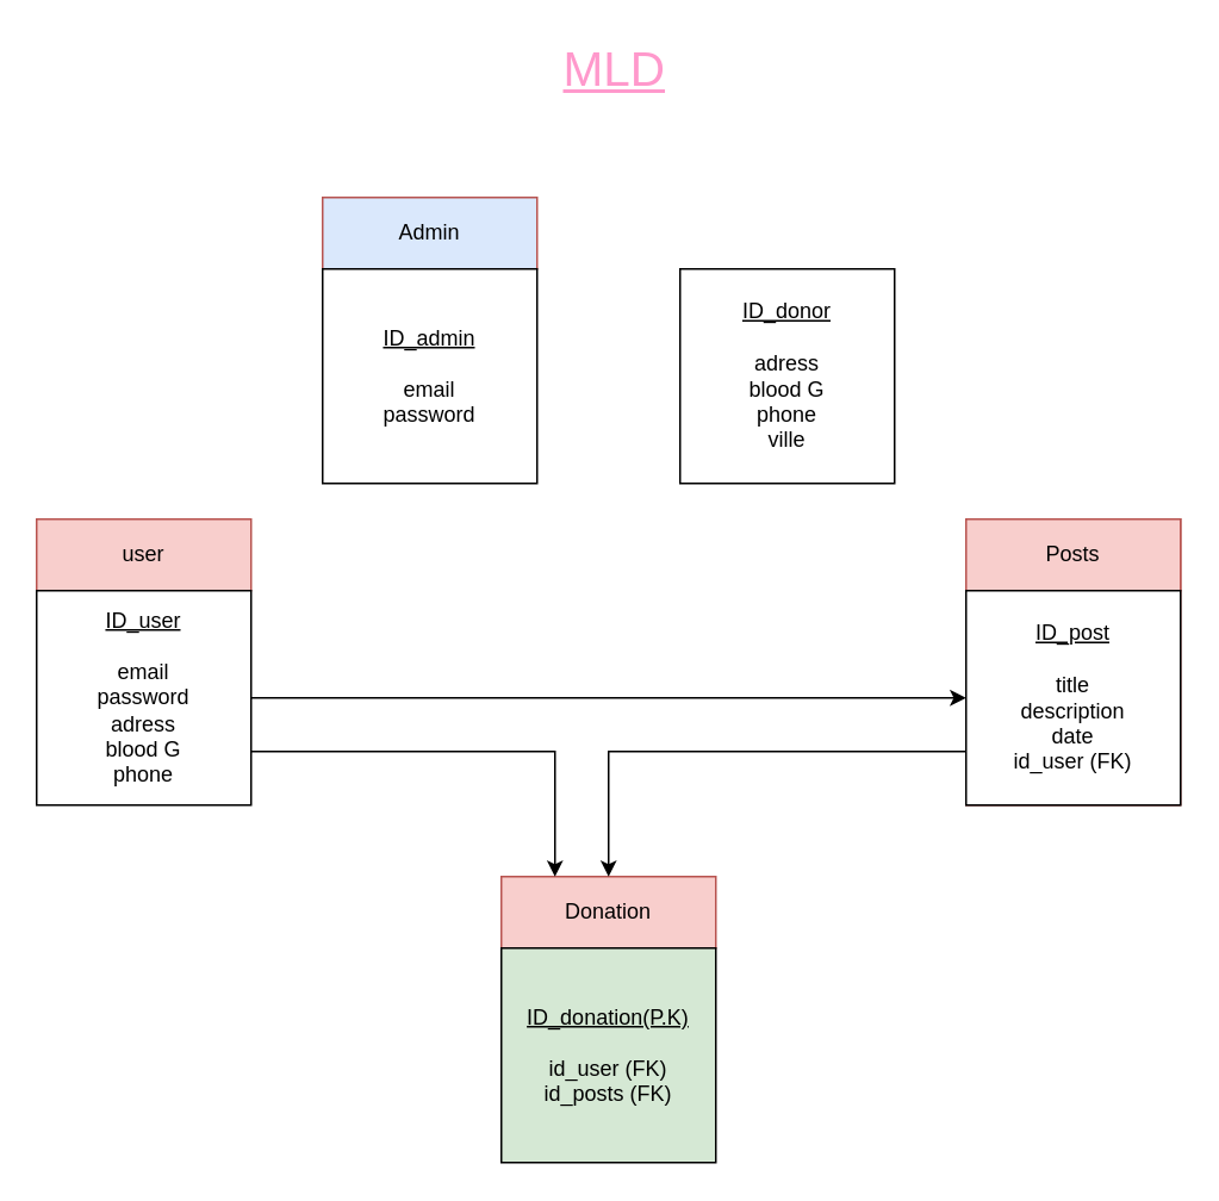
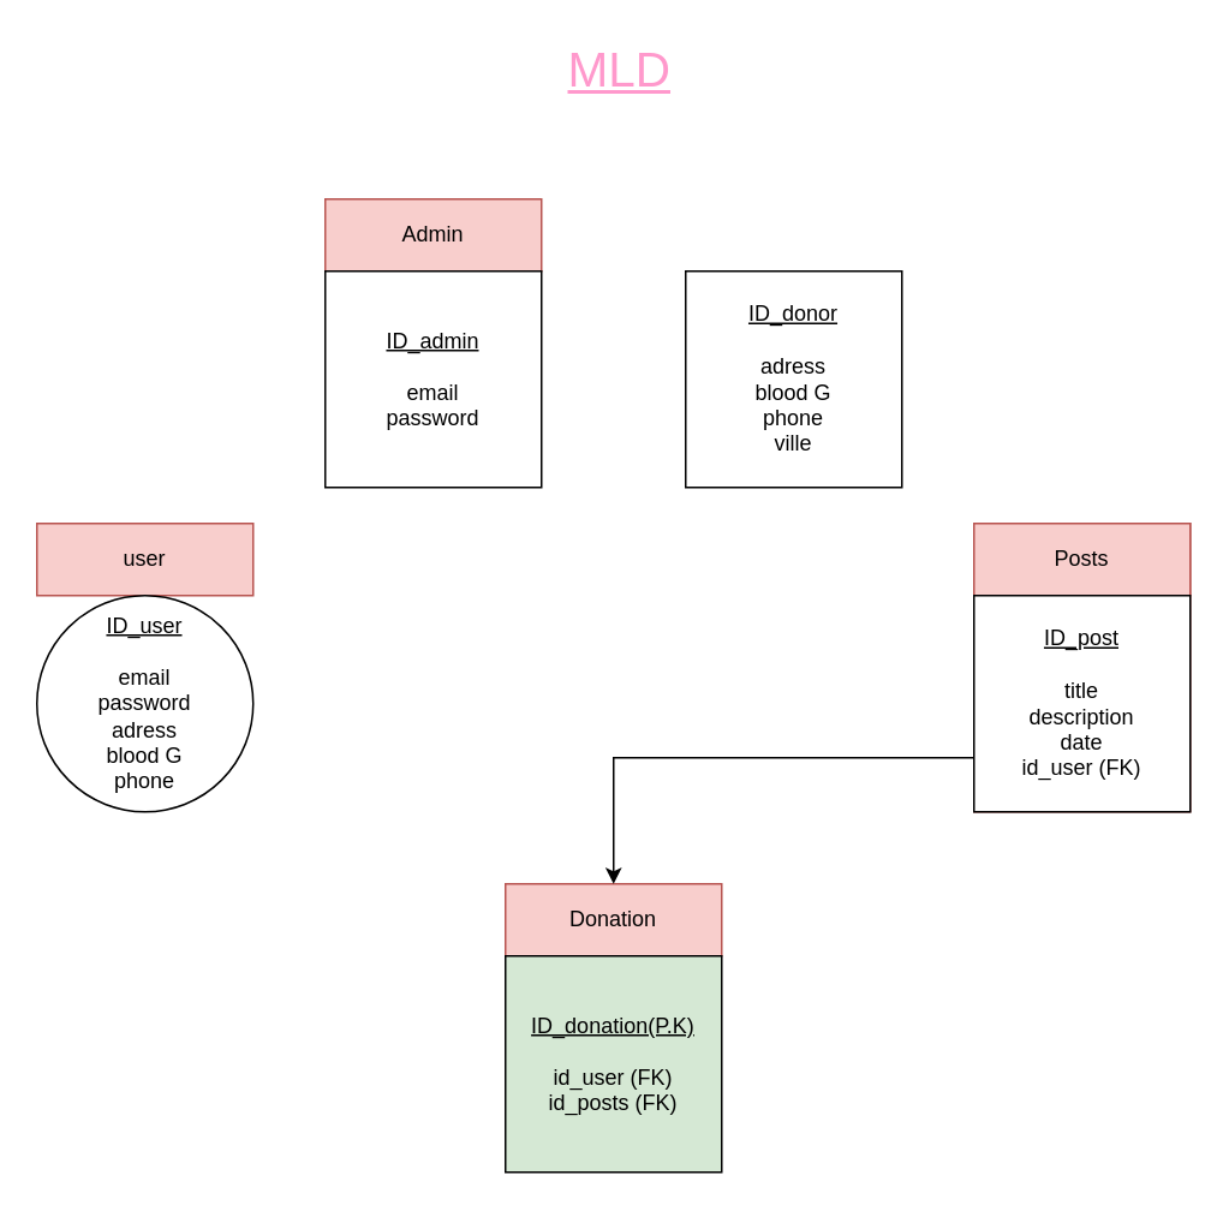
- <mxCell id="18" value="Admin" style="rounded=0;whiteSpace=wrap;html=1;fillColor=#dae8fc;strokeColor=#b85450;" vertex="1" parent="17"><mxGeometry width="120" height="40" as="geometry" /></mxCell>
+ <mxCell id="18" value="Admin" style="rounded=0;whiteSpace=wrap;html=1;fillColor=#f8cecc;strokeColor=#b85450;" vertex="1" parent="17"><mxGeometry width="120" height="40" as="geometry" /></mxCell>
- <mxCell id="4" value="&lt;u&gt;ID_user&lt;br&gt;&lt;br&gt;&lt;/u&gt;email&lt;br&gt;password&lt;br&gt;adress&lt;br&gt;blood G&lt;br&gt;phone" style="rounded=0;whiteSpace=wrap;html=1;" parent="2" vertex="1"><mxGeometry y="40" width="120" height="120" as="geometry" /></mxCell>
+ <mxCell id="4" value="&lt;u&gt;ID_user&lt;br&gt;&lt;br&gt;&lt;/u&gt;email&lt;br&gt;password&lt;br&gt;adress&lt;br&gt;blood G&lt;br&gt;phone" style="ellipse;whiteSpace=wrap;html=1;" parent="2" vertex="1"><mxGeometry y="40" width="120" height="120" as="geometry" /></mxCell>
- <mxCell id="14" style="edgeStyle=orthogonalEdgeStyle;rounded=0;orthogonalLoop=1;jettySize=auto;html=1;exitX=1;exitY=0.5;exitDx=0;exitDy=0;entryX=0;entryY=0.5;entryDx=0;entryDy=0;" edge="1" parent="1" source="4" target="7"><mxGeometry relative="1" as="geometry" /></mxCell>
- <mxCell id="16" style="edgeStyle=orthogonalEdgeStyle;rounded=0;orthogonalLoop=1;jettySize=auto;html=1;exitX=1;exitY=0.75;exitDx=0;exitDy=0;entryX=0.25;entryY=0;entryDx=0;entryDy=0;" edge="1" parent="1" source="4" target="10"><mxGeometry relative="1" as="geometry" /></mxCell>
